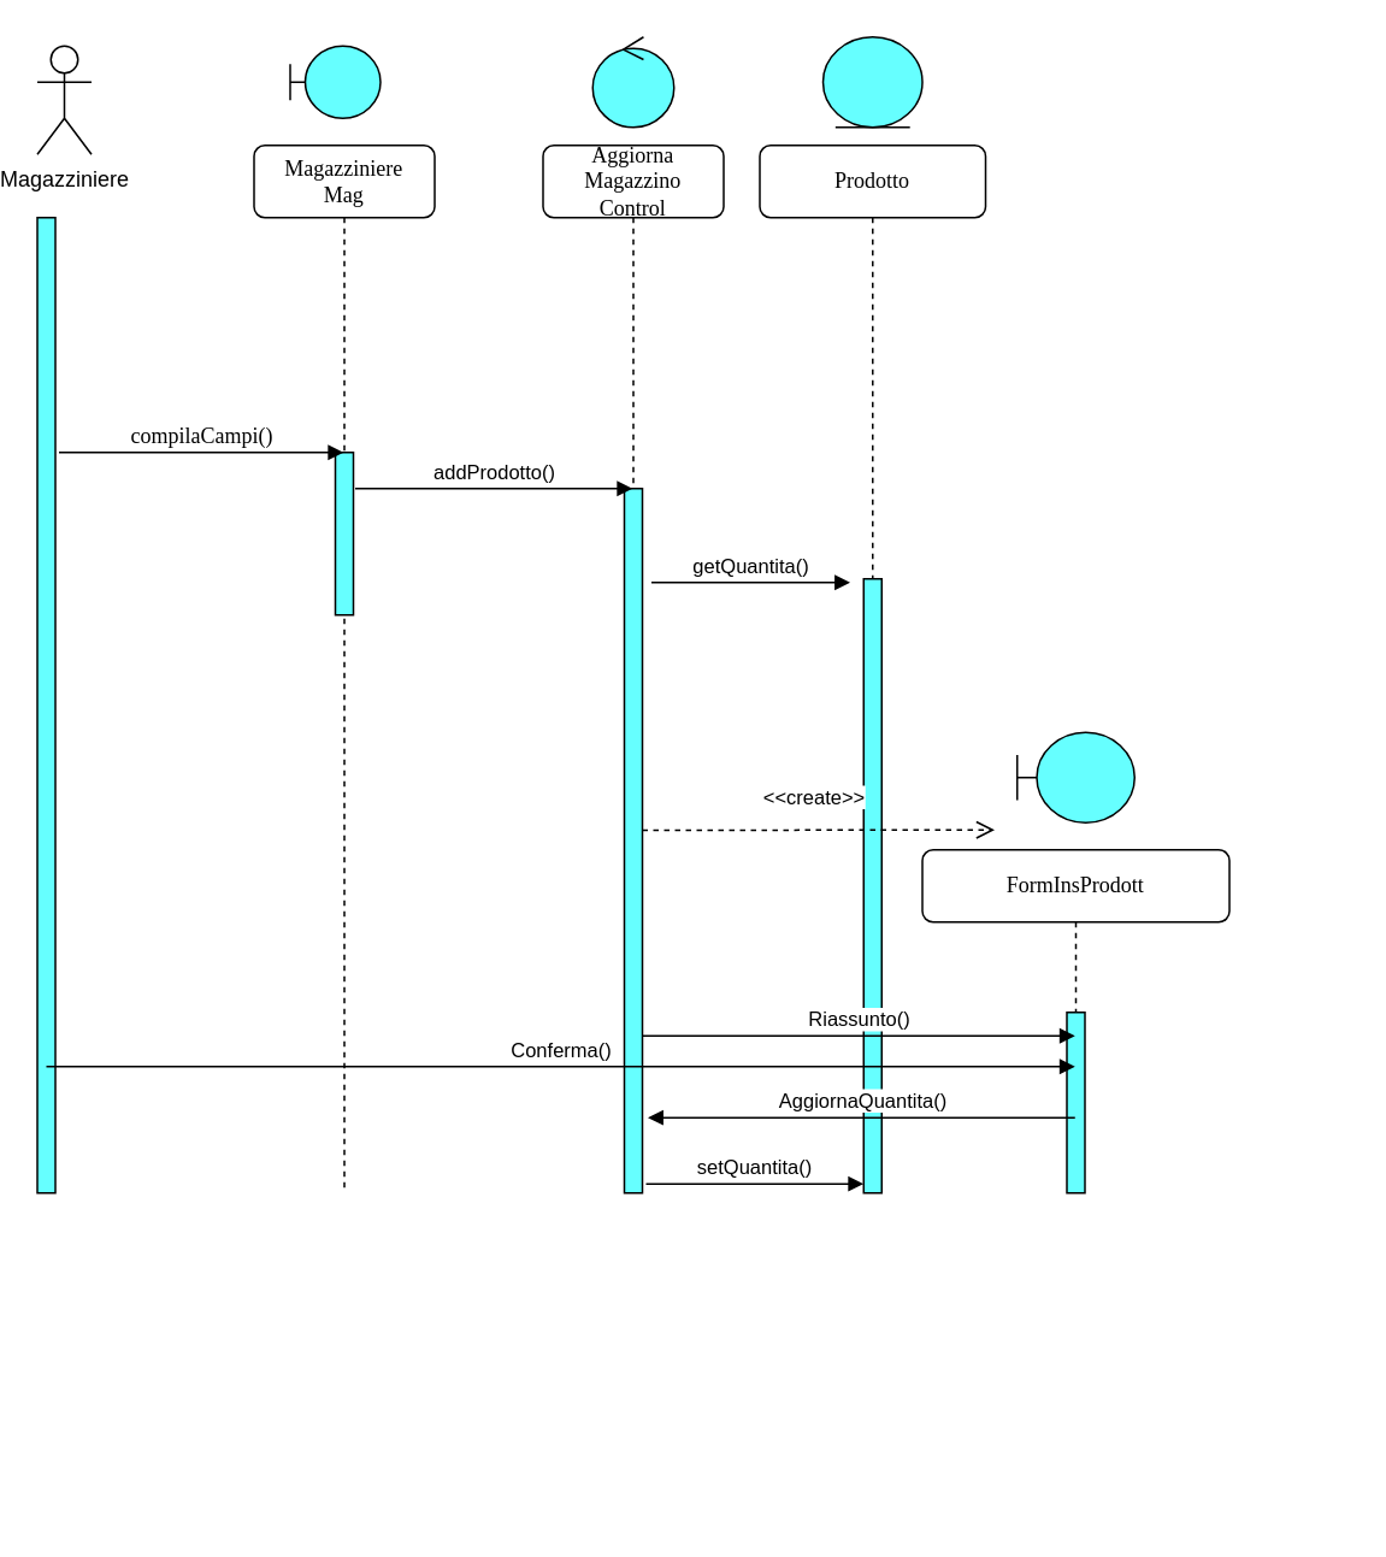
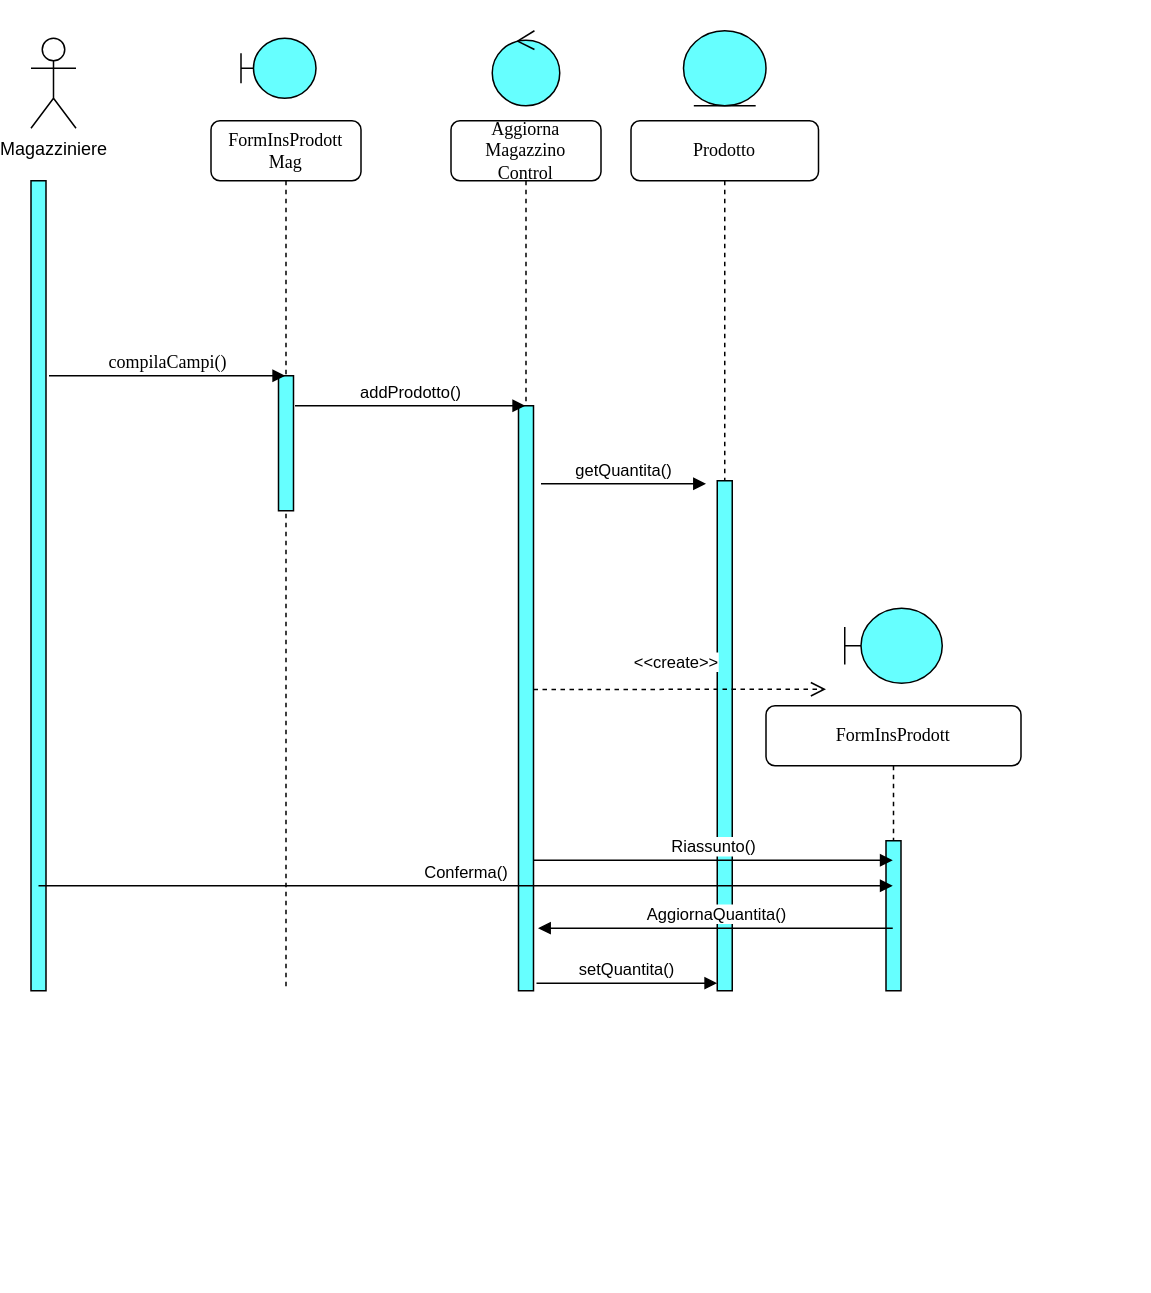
- <mxCell id="2" value="Magazziniere&lt;br&gt;Mag" style="shape=umlLifeline;perimeter=lifelinePerimeter;whiteSpace=wrap;html=1;container=1;collapsible=0;recursiveResize=0;outlineConnect=0;rounded=1;shadow=0;comic=0;labelBackgroundColor=none;strokeWidth=1;fontFamily=Verdana;fontSize=12;align=center;" parent="1" vertex="1"><mxGeometry x="140" y="80" width="100" height="580" as="geometry" /></mxCell>
+ <mxCell id="2" value="FormInsProdott&lt;br&gt;Mag" style="shape=umlLifeline;perimeter=lifelinePerimeter;whiteSpace=wrap;html=1;container=1;collapsible=0;recursiveResize=0;outlineConnect=0;rounded=1;shadow=0;comic=0;labelBackgroundColor=none;strokeWidth=1;fontFamily=Verdana;fontSize=12;align=center;" parent="1" vertex="1"><mxGeometry x="140" y="80" width="100" height="580" as="geometry" /></mxCell>
